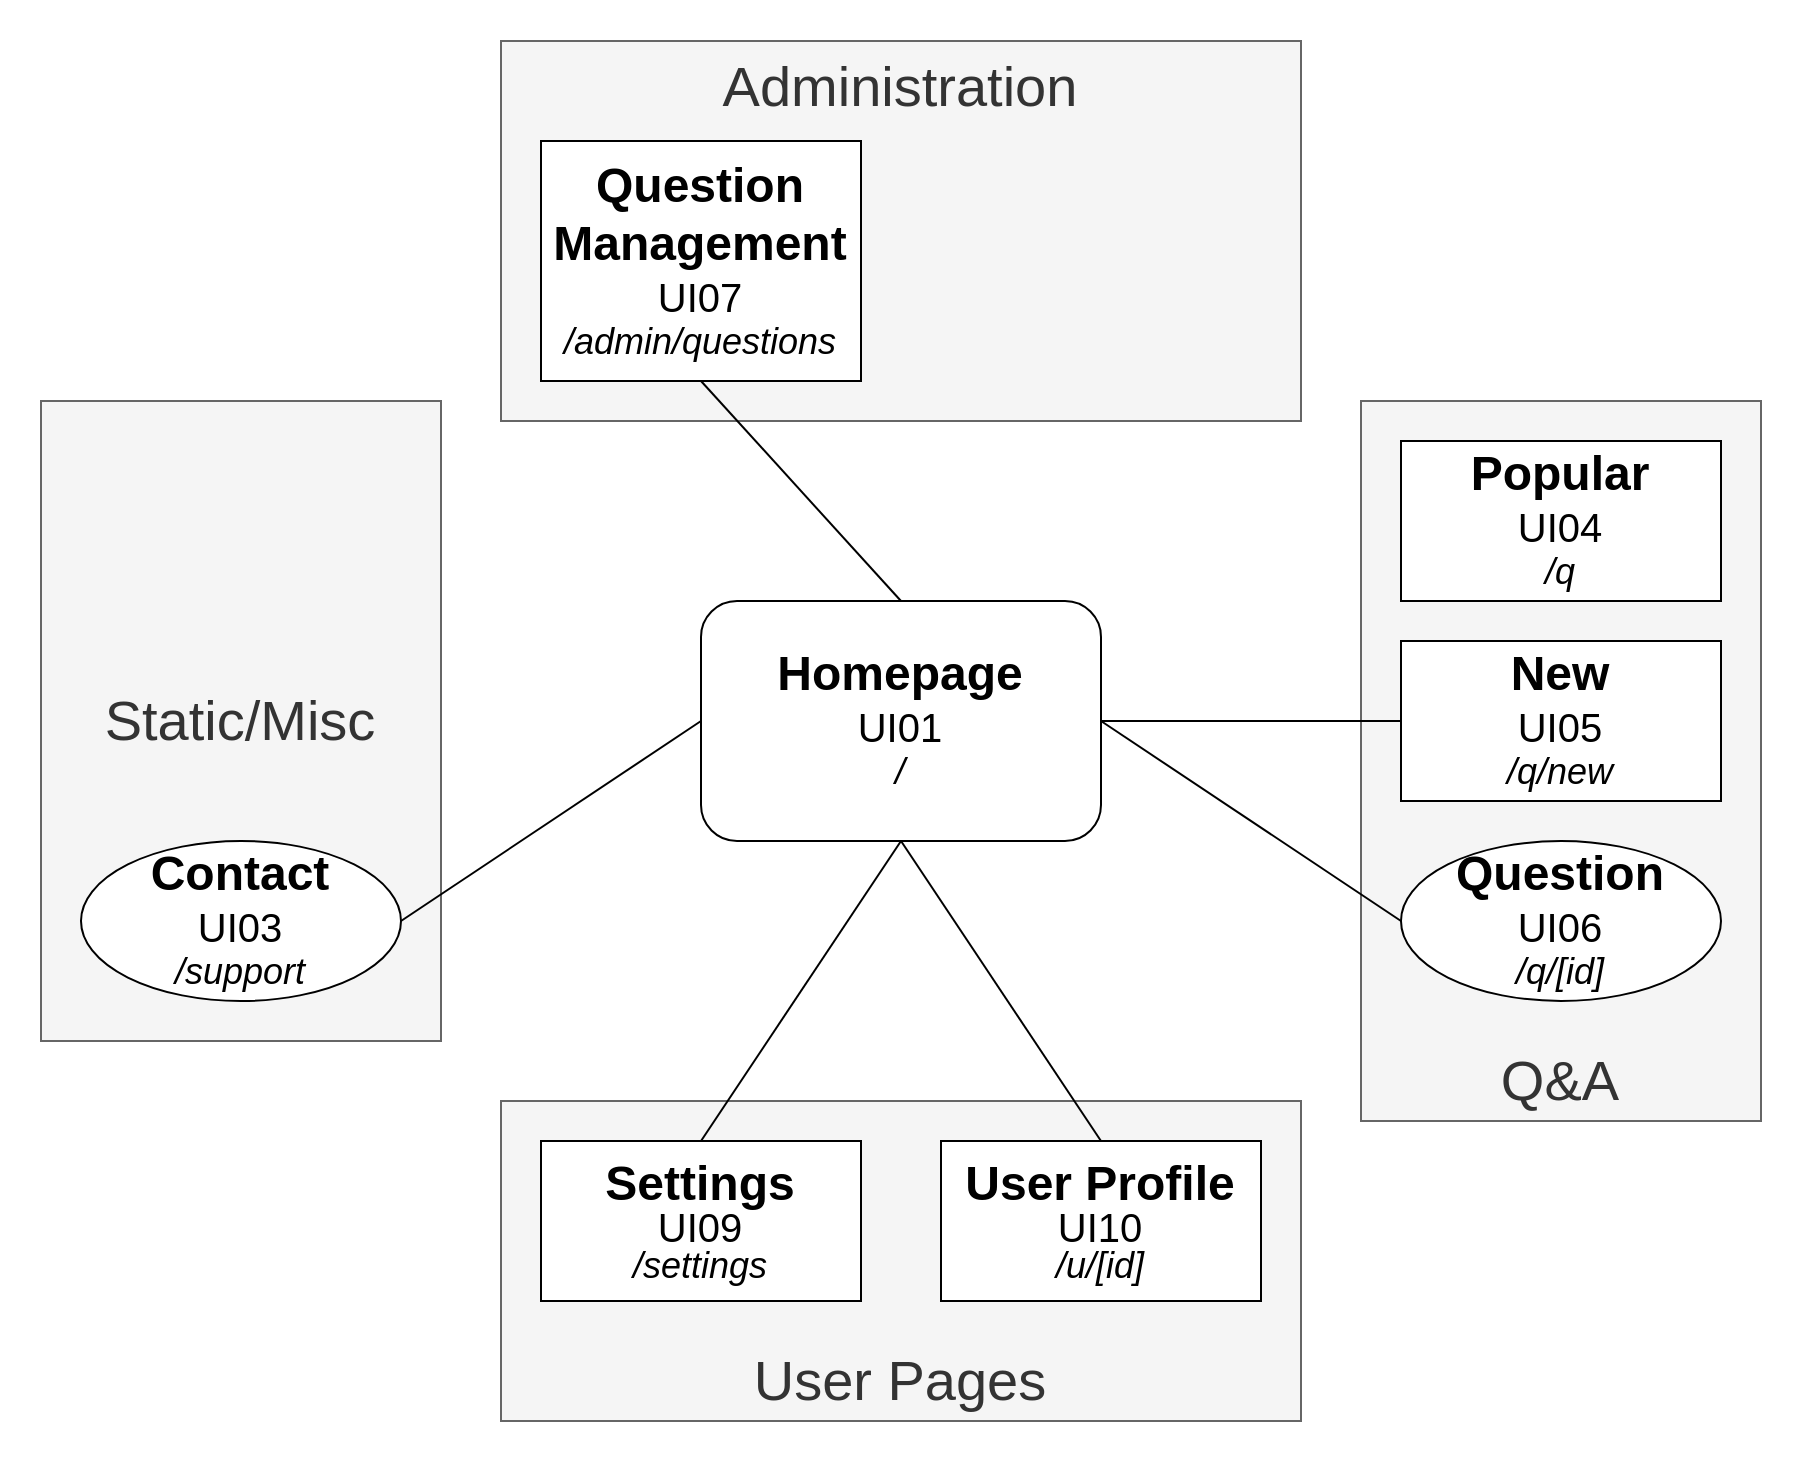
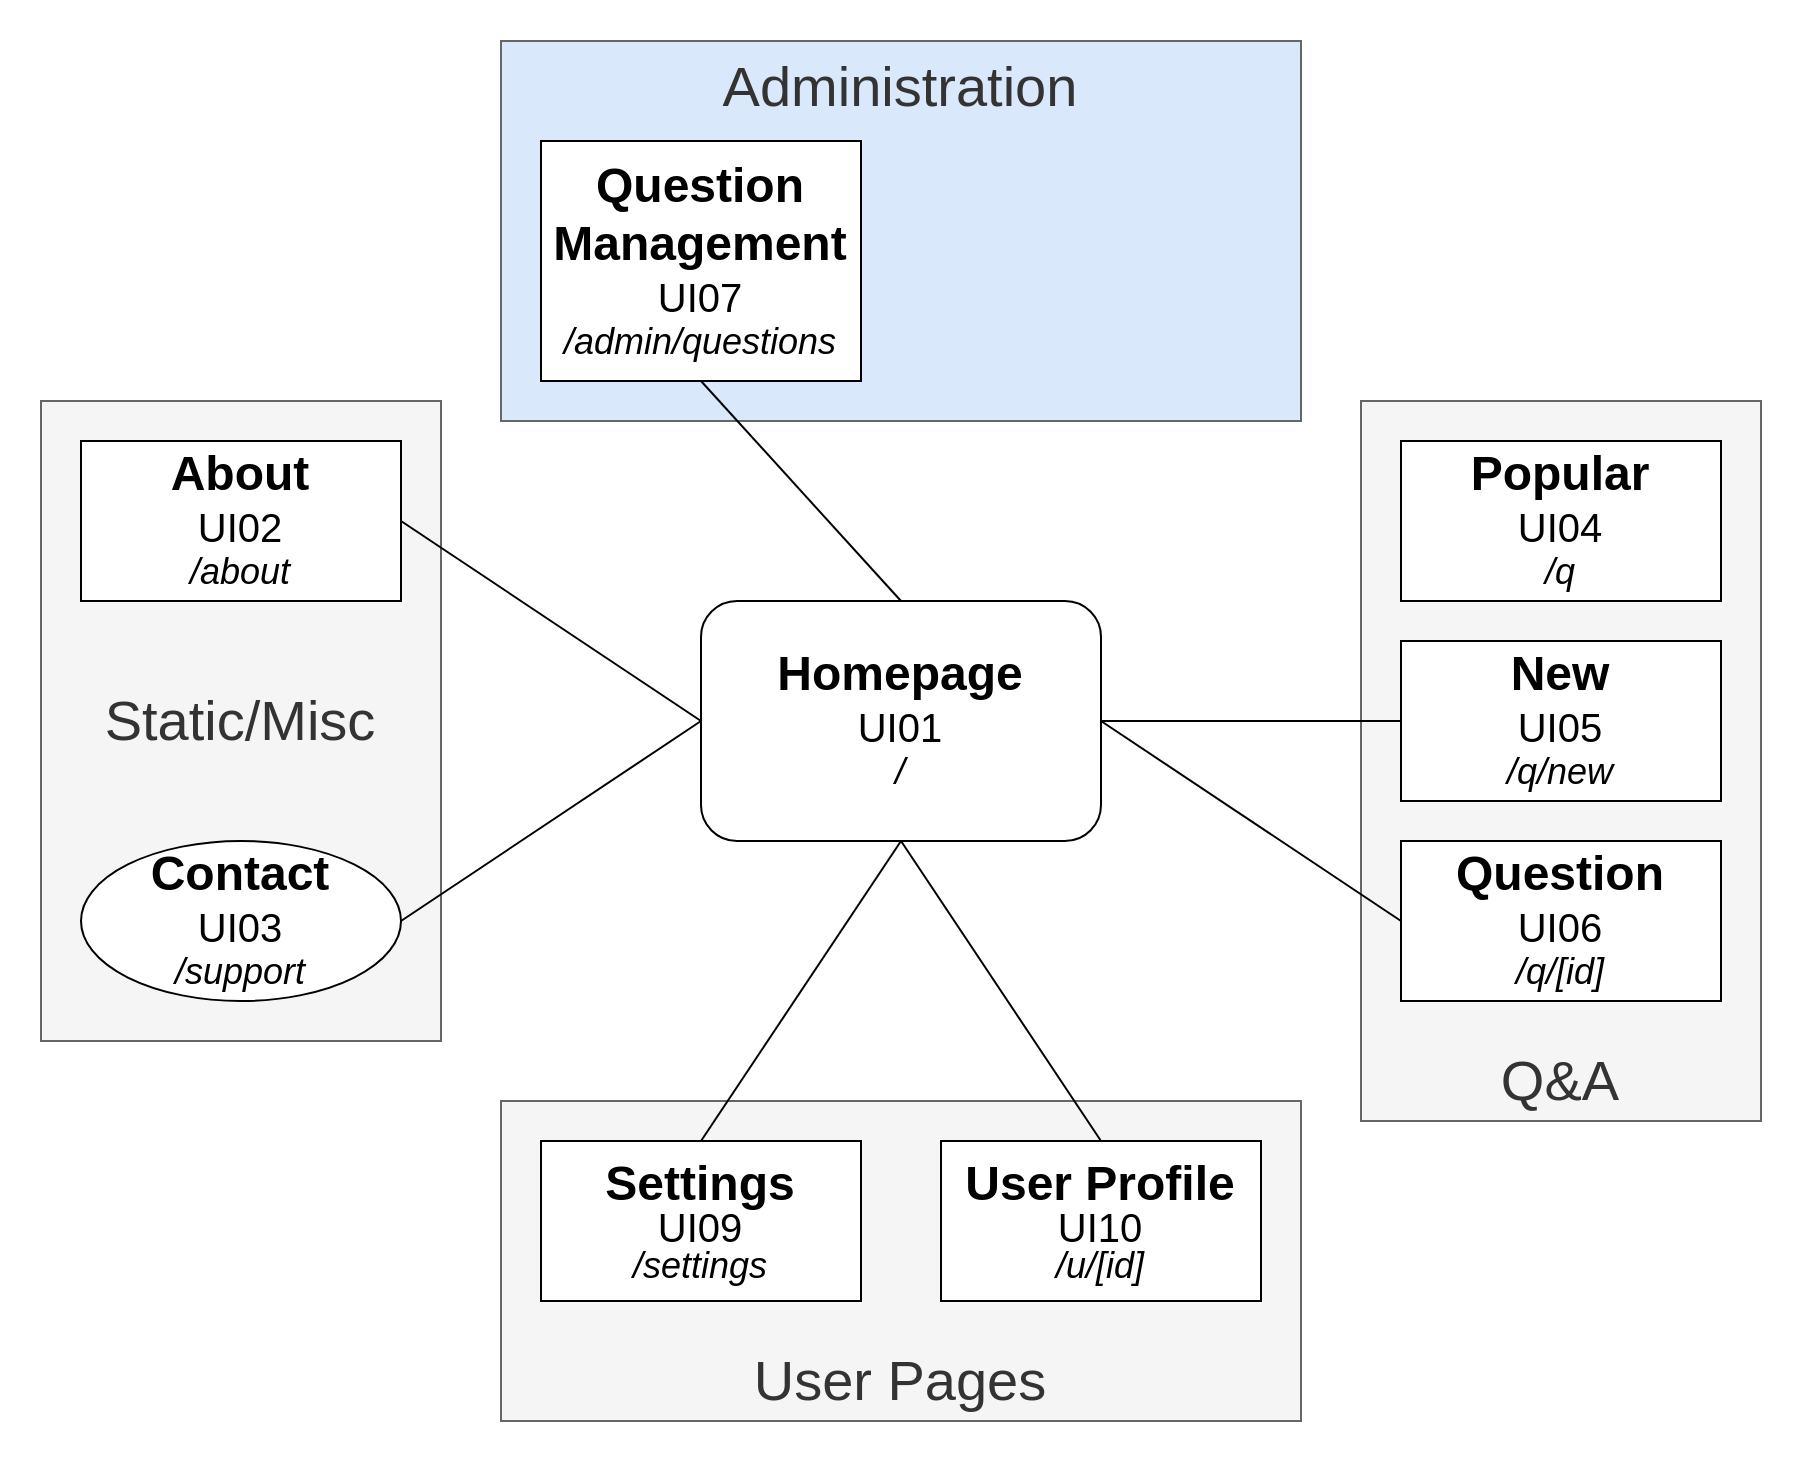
- <mxCell id="2" value="Administration" style="rounded=0;whiteSpace=wrap;html=1;fontSize=28;fontColor=#333333;strokeColor=#666666;fillColor=#f5f5f5;verticalAlign=top;" vertex="1" parent="1"><mxGeometry x="250" y="20" width="400" height="190" as="geometry" /></mxCell>
+ <mxCell id="2" value="Administration" style="rounded=0;whiteSpace=wrap;html=1;fontSize=28;fontColor=#333333;strokeColor=#666666;fillColor=#dae8fc;verticalAlign=top;" vertex="1" parent="1"><mxGeometry x="250" y="20" width="400" height="190" as="geometry" /></mxCell>
+ <mxCell id="13" value="&lt;font&gt;&lt;b&gt;&lt;font style=&quot;font-size: 24px&quot;&gt;About&lt;/font&gt;&lt;br&gt;&lt;/b&gt;&lt;/font&gt;&lt;font&gt;&lt;span style=&quot;font-size: 20px&quot;&gt;UI02&lt;/span&gt;&lt;br&gt;&lt;font style=&quot;font-size: 18px&quot;&gt;&lt;i&gt;/about&lt;/i&gt;&lt;/font&gt;&lt;br&gt;&lt;/font&gt;" style="rounded=0;whiteSpace=wrap;html=1;fillColor=default;strokeColor=default;fontColor=default;spacing=2;" parent="1" vertex="1"><mxGeometry x="40" y="220" width="160" height="80" as="geometry" /></mxCell>
+ <mxCell id="14" value="" style="endArrow=none;html=1;rounded=0;strokeColor=default;labelBackgroundColor=default;fontColor=default;entryX=0;entryY=0.5;entryDx=0;entryDy=0;exitX=1;exitY=0.5;exitDx=0;exitDy=0;spacing=2;fillColor=default;" edge="1" parent="1" source="13" target="6"><mxGeometry width="50" height="50" relative="1" as="geometry"><mxPoint x="290" y="480" as="sourcePoint" /><mxPoint x="340" y="430" as="targetPoint" /></mxGeometry></mxCell>
- <mxCell id="8" value="&lt;font&gt;&lt;b&gt;&lt;span style=&quot;font-size: 24px&quot;&gt;Question&lt;/span&gt;&lt;br&gt;&lt;/b&gt;&lt;/font&gt;&lt;font&gt;&lt;span style=&quot;font-size: 20px&quot;&gt;UI06&lt;/span&gt;&lt;br&gt;&lt;font style=&quot;font-size: 18px&quot;&gt;&lt;i&gt;/q/[id]&lt;/i&gt;&lt;/font&gt;&lt;br&gt;&lt;/font&gt;" style="ellipse;whiteSpace=wrap;html=1;fillColor=default;strokeColor=default;fontColor=default;shadow=0;spacing=2;" parent="1" vertex="1"><mxGeometry x="700" y="420" width="160" height="80" as="geometry" /></mxCell>
+ <mxCell id="8" value="&lt;font&gt;&lt;b&gt;&lt;span style=&quot;font-size: 24px&quot;&gt;Question&lt;/span&gt;&lt;br&gt;&lt;/b&gt;&lt;/font&gt;&lt;font&gt;&lt;span style=&quot;font-size: 20px&quot;&gt;UI06&lt;/span&gt;&lt;br&gt;&lt;font style=&quot;font-size: 18px&quot;&gt;&lt;i&gt;/q/[id]&lt;/i&gt;&lt;/font&gt;&lt;br&gt;&lt;/font&gt;" style="rounded=0;whiteSpace=wrap;html=1;fillColor=default;strokeColor=default;fontColor=default;shadow=0;spacing=2;" parent="1" vertex="1"><mxGeometry x="700" y="420" width="160" height="80" as="geometry" /></mxCell>
